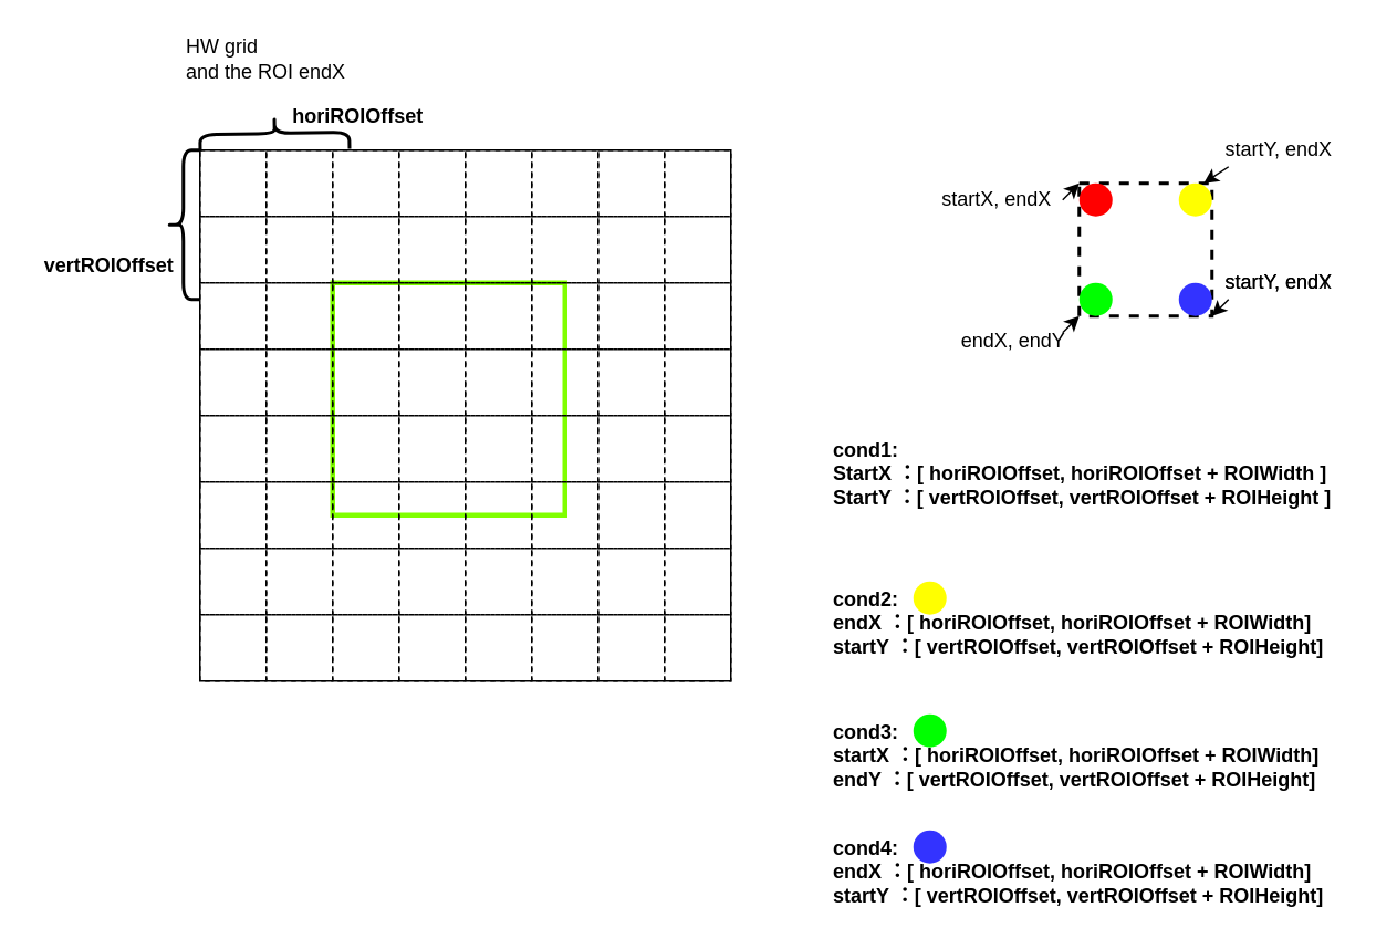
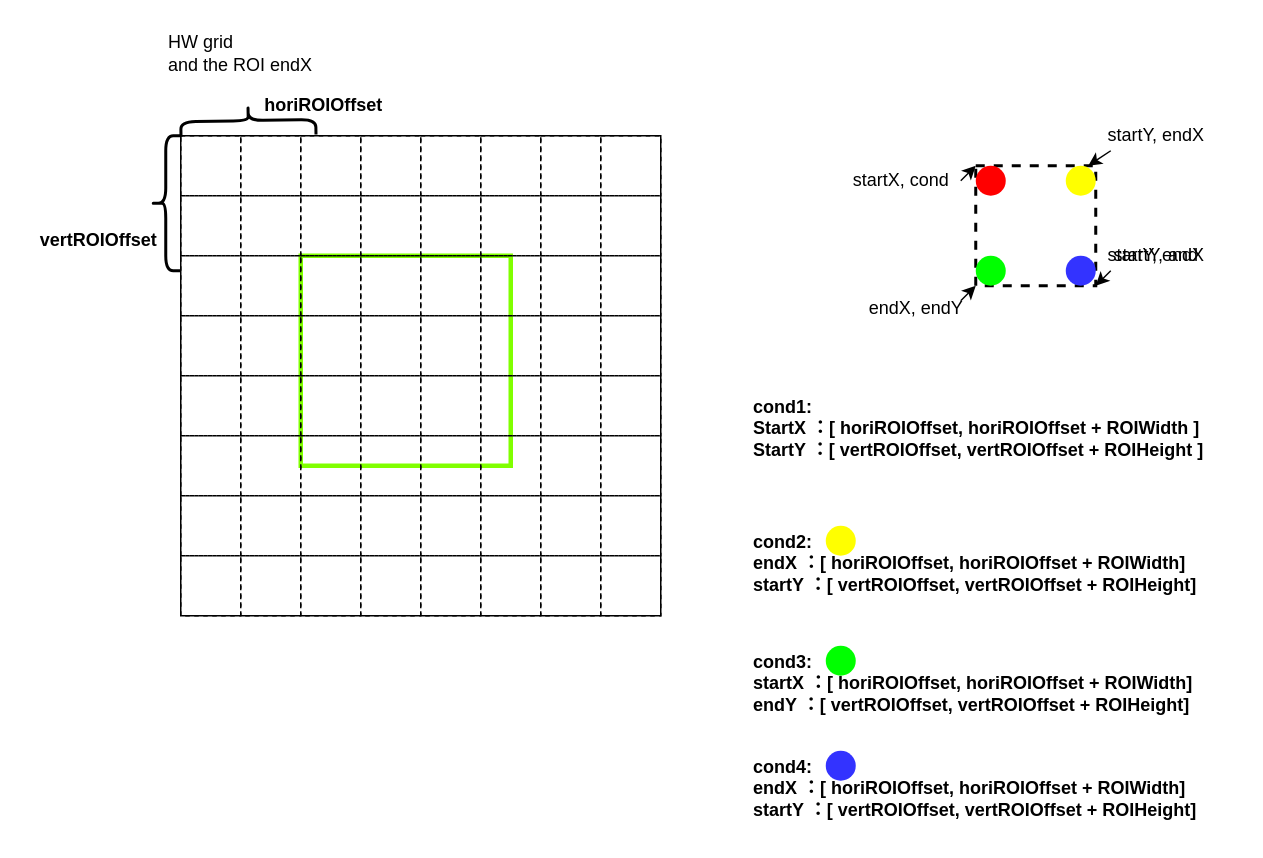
- <mxCell id="79" value="startX, endX" style="text;html=1;align=center;verticalAlign=middle;resizable=0;points=[];autosize=1;" vertex="1" parent="1"><mxGeometry x="560" y="110" width="80" height="20" as="geometry" /></mxCell>
+ <mxCell id="79" value="startX, cond" style="text;html=1;align=center;verticalAlign=middle;resizable=0;points=[];autosize=1;" vertex="1" parent="1"><mxGeometry x="560" y="110" width="80" height="20" as="geometry" /></mxCell>
- <mxCell id="78" value="startY, endY" style="text;html=1;align=center;verticalAlign=middle;resizable=0;points=[];autosize=1;" vertex="1" parent="1"><mxGeometry x="730" y="160" width="80" height="20" as="geometry" /></mxCell>
+ <mxCell id="78" value="startY, and" style="text;html=1;align=center;verticalAlign=middle;resizable=0;points=[];autosize=1;" vertex="1" parent="1"><mxGeometry x="730" y="160" width="80" height="20" as="geometry" /></mxCell>
